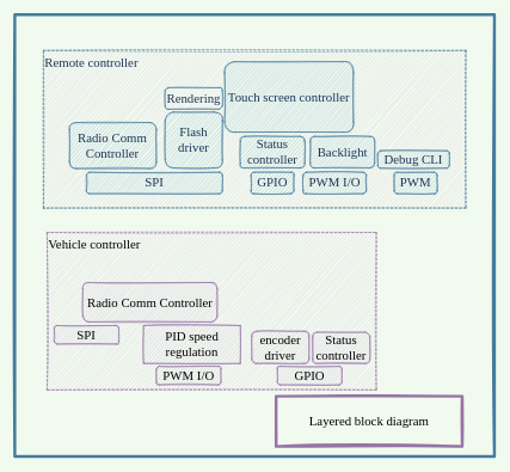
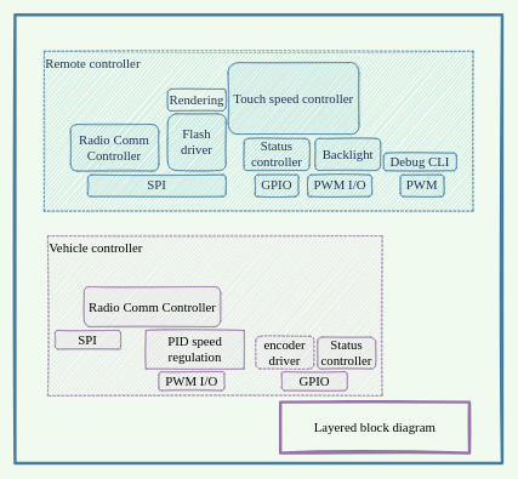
- <mxCell id="4" value="Remote controller" style="rounded=0;whiteSpace=wrap;html=1;sketch=1;fontFamily=Computer Modern;fontSource=https%3A%2F%2Ffonts.googleapis.com%2Fcss%3Ffamily%3DComputer%2BModern;fontSize=18;fontColor=#1D3557;strokeColor=#457B9D;fillColor=#e1d5e7;verticalAlign=top;align=left;dashed=1;" vertex="1" parent="1"><mxGeometry x="60" y="70" width="590" height="220" as="geometry" /></mxCell>
+ <mxCell id="4" value="Remote controller" style="rounded=0;whiteSpace=wrap;html=1;sketch=1;fontFamily=Computer Modern;fontSource=https%3A%2F%2Ffonts.googleapis.com%2Fcss%3Ffamily%3DComputer%2BModern;fontSize=18;fontColor=#1D3557;strokeColor=#457B9D;fillColor=#A8DADC;verticalAlign=top;align=left;dashed=1;" vertex="1" parent="1"><mxGeometry x="60" y="70" width="590" height="220" as="geometry" /></mxCell>
- <mxCell id="11" value="&lt;font face=&quot;Computer Modern&quot; style=&quot;font-size: 18px&quot;&gt;Touch screen controller&lt;br&gt;&lt;/font&gt;" style="rounded=1;whiteSpace=wrap;html=1;fillColor=#A8DADC;strokeColor=#457B9D;fontColor=#1D3557;sketch=1;" vertex="1" parent="1"><mxGeometry x="313" y="85.6" width="180" height="98.4" as="geometry" /></mxCell>
+ <mxCell id="11" value="&lt;font face=&quot;Computer Modern&quot; style=&quot;font-size: 18px&quot;&gt;Touch speed controller&lt;br&gt;&lt;/font&gt;" style="rounded=1;whiteSpace=wrap;html=1;fillColor=#A8DADC;strokeColor=#457B9D;fontColor=#1D3557;sketch=1;" vertex="1" parent="1"><mxGeometry x="313" y="85.6" width="180" height="98.4" as="geometry" /></mxCell>
- <mxCell id="20" value="&lt;font face=&quot;Computer Modern&quot; style=&quot;font-size: 18px&quot;&gt;encoder driver&lt;br&gt;&lt;/font&gt;" style="rounded=1;whiteSpace=wrap;html=1;fillColor=#e1d5e7;strokeColor=#9673a6;sketch=1;" vertex="1" parent="1"><mxGeometry x="351" y="462" width="80.05" height="45" as="geometry" /></mxCell>
+ <mxCell id="20" value="&lt;font face=&quot;Computer Modern&quot; style=&quot;font-size: 18px&quot;&gt;encoder driver&lt;br&gt;&lt;/font&gt;" style="rounded=1;whiteSpace=wrap;html=1;fillColor=#e1d5e7;strokeColor=#9673a6;sketch=1;dashed=1;" vertex="1" parent="1"><mxGeometry x="351" y="462" width="80.05" height="45" as="geometry" /></mxCell>
